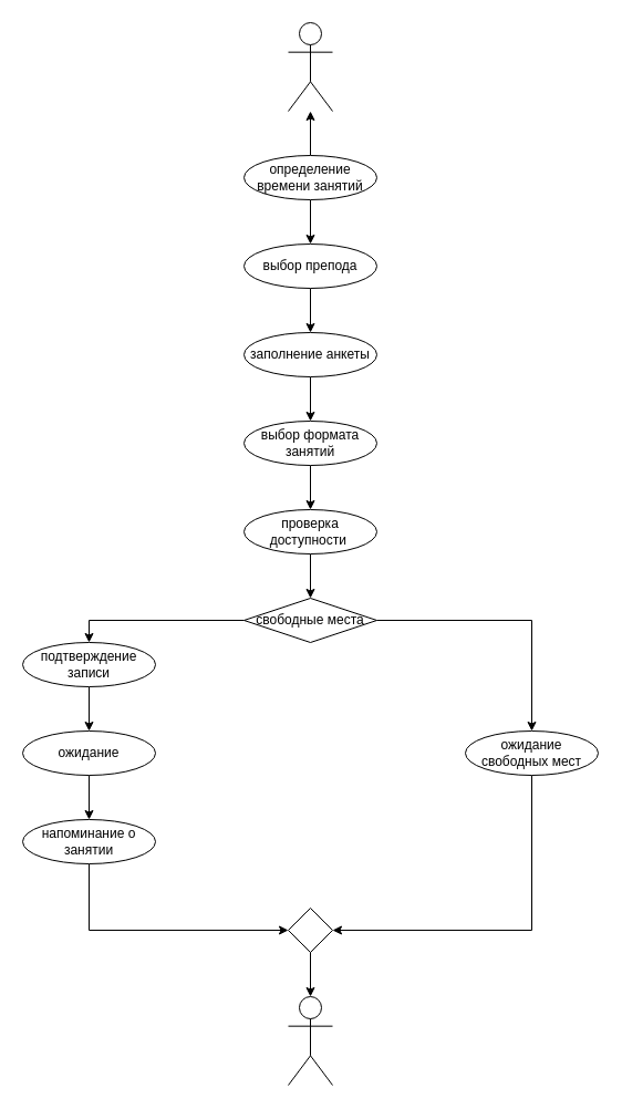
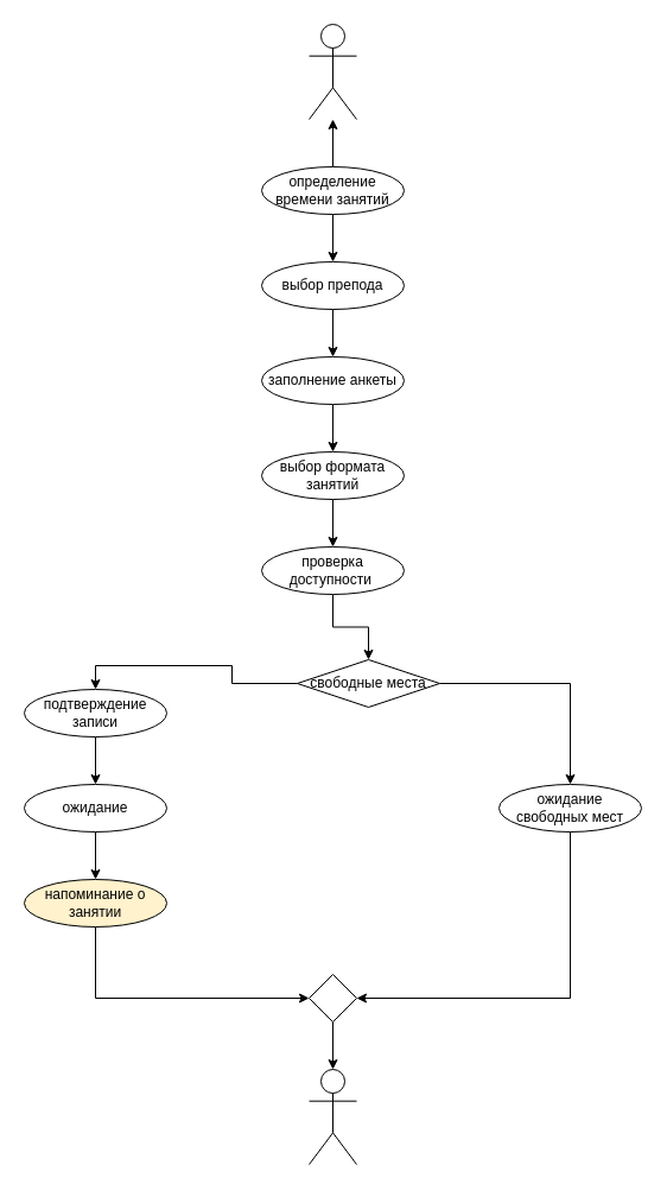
- <mxCell id="16" value="свободные места" style="rhombus;whiteSpace=wrap;html=1;" vertex="1" parent="1"><mxGeometry x="220" y="540" width="120" height="40" as="geometry" /></mxCell>
+ <mxCell id="16" value="свободные места" style="rhombus;whiteSpace=wrap;html=1;" vertex="1" parent="1"><mxGeometry x="250" y="555" width="120" height="40" as="geometry" /></mxCell>
- <mxCell id="22" value="напоминание о занятии" style="ellipse;whiteSpace=wrap;html=1;" vertex="1" parent="1"><mxGeometry x="20" y="740" width="120" height="40" as="geometry" /></mxCell>
+ <mxCell id="22" value="напоминание о занятии" style="ellipse;whiteSpace=wrap;html=1;fillColor=#fff2cc;" vertex="1" parent="1"><mxGeometry x="20" y="740" width="120" height="40" as="geometry" /></mxCell>
